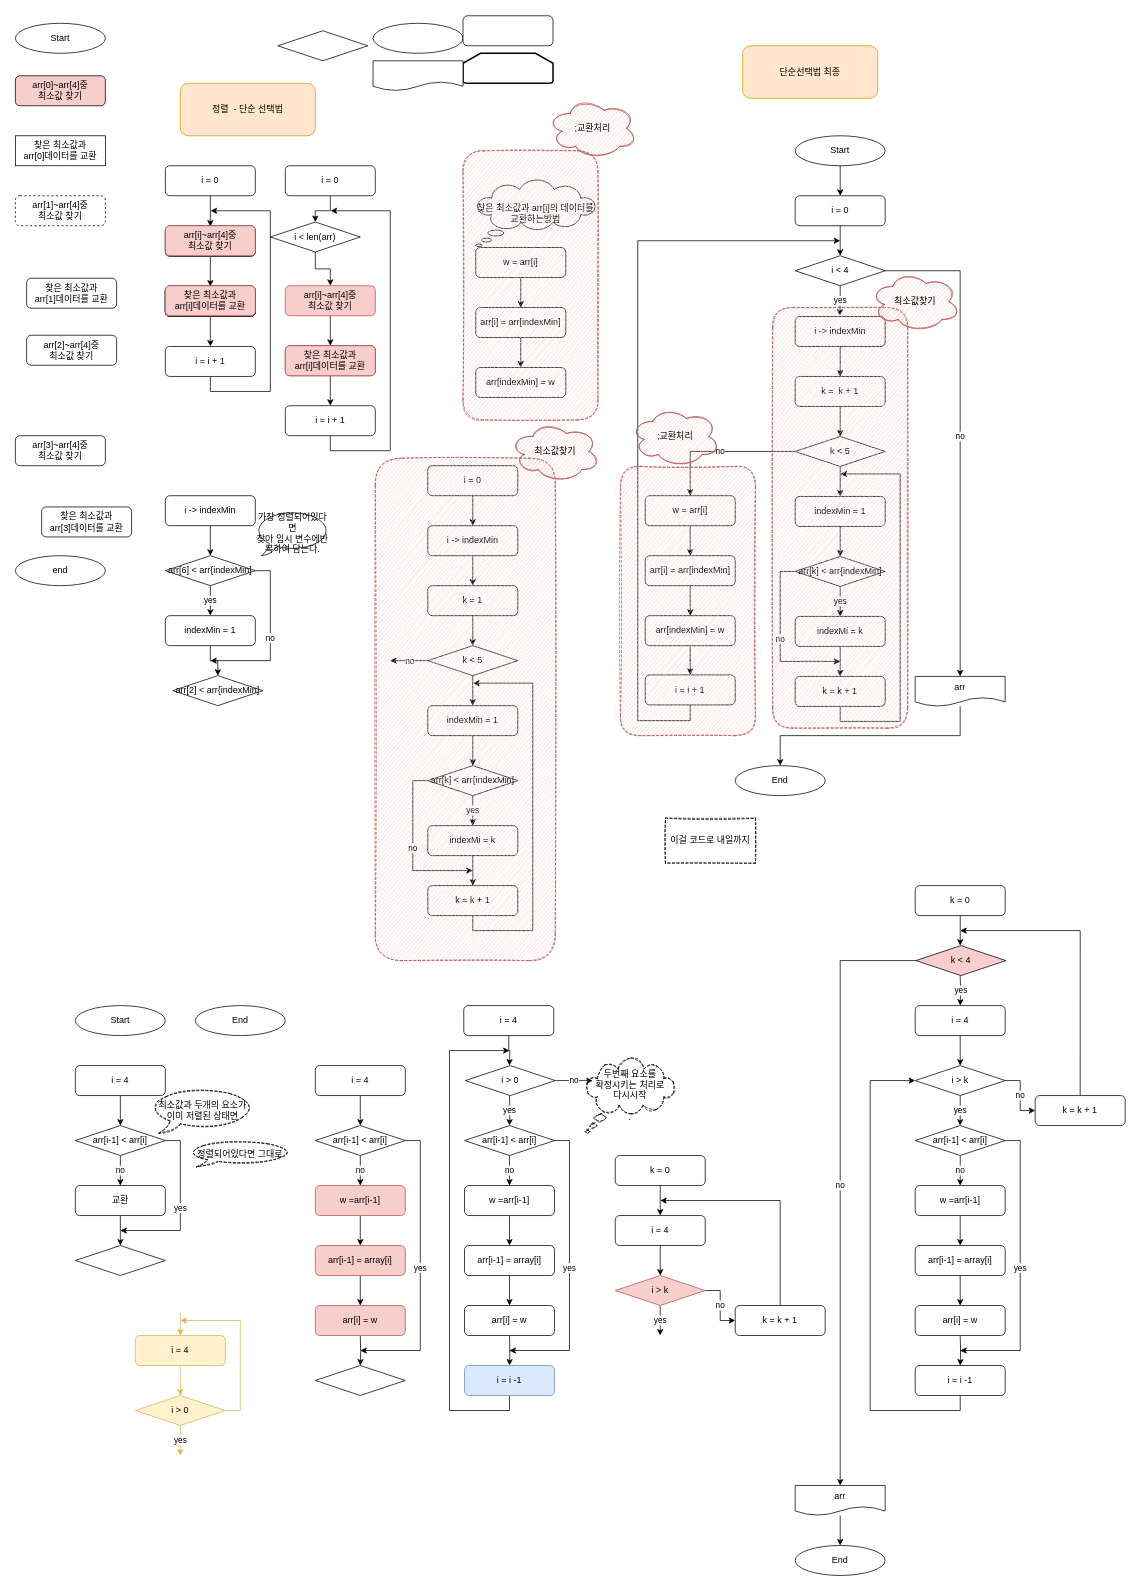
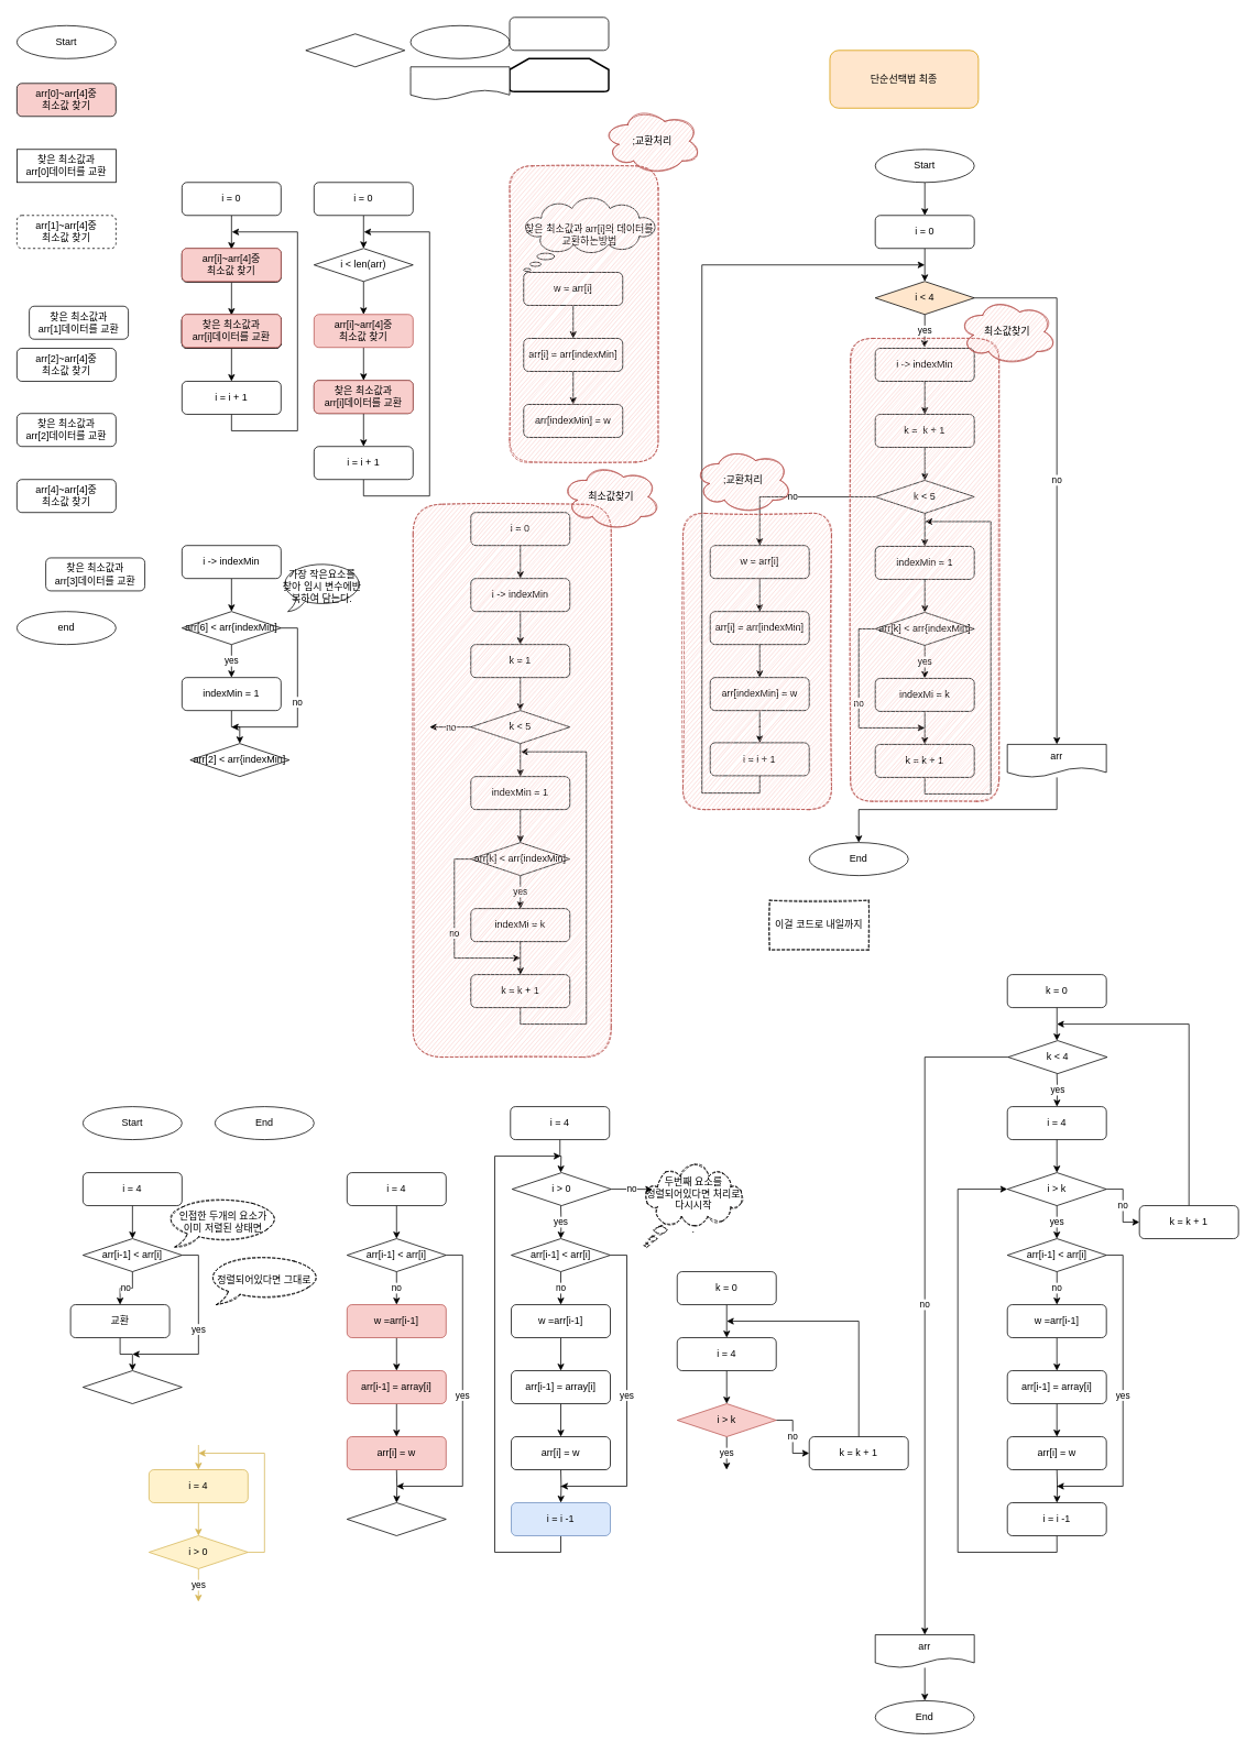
- <mxCell id="79" value="단순선택법 최종" style="rounded=1;whiteSpace=wrap;html=1;fillColor=#ffe6cc;strokeColor=#d79b00;" vertex="1" parent="1"><mxGeometry x="990" y="60" width="180" height="70" as="geometry" /></mxCell>
+ <mxCell id="79" value="단순선택법 최종" style="rounded=1;whiteSpace=wrap;html=1;fillColor=#ffe6cc;strokeColor=#d79b00;" vertex="1" parent="1"><mxGeometry x="1005" y="60" width="180" height="70" as="geometry" /></mxCell>
- <mxCell id="28" value="정렬&amp;nbsp; - 단순 선택법" style="rounded=1;whiteSpace=wrap;html=1;fillColor=#ffe6cc;strokeColor=#d79b00;" vertex="1" parent="1"><mxGeometry x="240" y="110" width="180" height="70" as="geometry" /></mxCell>
- <mxCell id="30" value="i &amp;lt; len(arr)" style="rhombus;whiteSpace=wrap;html=1;" vertex="1" parent="1"><mxGeometry x="360" y="295" width="120" height="40" as="geometry" /></mxCell>
+ <mxCell id="30" value="i &amp;lt; len(arr)" style="rhombus;whiteSpace=wrap;html=1;" vertex="1" parent="1"><mxGeometry x="380" y="300" width="120" height="40" as="geometry" /></mxCell>
- <mxCell id="7" value="i &amp;lt; 4" style="rhombus;whiteSpace=wrap;html=1;" vertex="1" parent="1"><mxGeometry x="1060" y="340" width="120" height="40" as="geometry" /></mxCell>
+ <mxCell id="7" value="i &amp;lt; 4" style="rhombus;whiteSpace=wrap;html=1;fillColor=#ffe6cc;" vertex="1" parent="1"><mxGeometry x="1060" y="340" width="120" height="40" as="geometry" /></mxCell>
- <mxCell id="17" value="arr[2]~arr[4]중&lt;br&gt;최소값 찾기" style="rounded=1;whiteSpace=wrap;html=1;" vertex="1" parent="1"><mxGeometry x="35" y="446" width="120" height="40" as="geometry" /></mxCell>
+ <mxCell id="17" value="arr[2]~arr[4]중&lt;br&gt;최소값 찾기" style="rounded=1;whiteSpace=wrap;html=1;" vertex="1" parent="1"><mxGeometry x="20" y="421" width="120" height="40" as="geometry" /></mxCell>
+ <mxCell id="18" value="찾은 최소값과&lt;br&gt;arr[2]데이터를 교환" style="rounded=1;whiteSpace=wrap;html=1;" vertex="1" parent="1"><mxGeometry x="20" y="500" width="120" height="40" as="geometry" /></mxCell>
- <mxCell id="19" value="arr[3]~arr[4]중&lt;br&gt;최소값 찾기" style="rounded=1;whiteSpace=wrap;html=1;" vertex="1" parent="1"><mxGeometry x="20" y="580" width="120" height="40" as="geometry" /></mxCell>
+ <mxCell id="19" value="arr[4]~arr[4]중&lt;br&gt;최소값 찾기" style="rounded=1;whiteSpace=wrap;html=1;" vertex="1" parent="1"><mxGeometry x="20" y="580" width="120" height="40" as="geometry" /></mxCell>
- <mxCell id="54" value="가장 정렬되어있다면&lt;br&gt;찾아 임시 변수에반복하여 담는다." style="whiteSpace=wrap;html=1;shape=mxgraph.basic.oval_callout" vertex="1" parent="1"><mxGeometry x="340" y="680" width="100" height="60" as="geometry" /></mxCell>
+ <mxCell id="54" value="가장 작은요소를&lt;br&gt;찾아 임시 변수에반복하여 담는다." style="whiteSpace=wrap;html=1;shape=mxgraph.basic.oval_callout" vertex="1" parent="1"><mxGeometry x="340" y="680" width="100" height="60" as="geometry" /></mxCell>
- <mxCell id="120" value="이걸 코드로 내일까지" style="rounded=0;whiteSpace=wrap;html=1;shadow=0;glass=0;dashed=1;sketch=1;strokeColor=#000000;fillColor=none;gradientColor=none;" vertex="1" parent="1"><mxGeometry x="887" y="1090" width="120" height="60" as="geometry" /></mxCell>
+ <mxCell id="120" value="이걸 코드로 내일까지" style="rounded=0;whiteSpace=wrap;html=1;shadow=0;glass=0;dashed=1;sketch=1;strokeColor=#000000;fillColor=none;gradientColor=none;" vertex="1" parent="1"><mxGeometry x="932" y="1090" width="120" height="60" as="geometry" /></mxCell>
- <mxCell id="188" value="k &amp;lt; 4" style="rhombus;whiteSpace=wrap;html=1;fillColor=#f8cecc;" vertex="1" parent="1"><mxGeometry x="1221.05" y="1260" width="120" height="40" as="geometry" /></mxCell>
+ <mxCell id="188" value="k &amp;lt; 4" style="rhombus;whiteSpace=wrap;html=1;" vertex="1" parent="1"><mxGeometry x="1221.05" y="1260" width="120" height="40" as="geometry" /></mxCell>
- <mxCell id="162" value="두번째 요소를&lt;br&gt;확정시키는 처리로&lt;br&gt;다시시작&lt;br&gt;&lt;br&gt;." style="whiteSpace=wrap;html=1;shape=mxgraph.basic.cloud_callout;shadow=0;glass=0;dashed=1;sketch=1;strokeColor=#030101;fillColor=none;gradientColor=none;" vertex="1" parent="1"><mxGeometry x="780" y="1410" width="120" height="100" as="geometry" /></mxCell>
+ <mxCell id="162" value="두번째 요소를&lt;br&gt;정렬되어있다면 처리로&lt;br&gt;다시시작&lt;br&gt;&lt;br&gt;." style="whiteSpace=wrap;html=1;shape=mxgraph.basic.cloud_callout;shadow=0;glass=0;dashed=1;sketch=1;strokeColor=#030101;fillColor=none;gradientColor=none;" vertex="1" parent="1"><mxGeometry x="780" y="1410" width="120" height="100" as="geometry" /></mxCell>
- <mxCell id="131" value="최소값과 두개의 요소가&lt;br&gt;이미 저렬된 상태면" style="whiteSpace=wrap;html=1;shape=mxgraph.basic.oval_callout;shadow=0;glass=0;dashed=1;sketch=1;strokeColor=#000000;fillColor=none;gradientColor=none;" vertex="1" parent="1"><mxGeometry x="200" y="1450" width="140" height="60" as="geometry" /></mxCell>
+ <mxCell id="131" value="인접한 두개의 요소가&lt;br&gt;이미 저렬된 상태면" style="whiteSpace=wrap;html=1;shape=mxgraph.basic.oval_callout;shadow=0;glass=0;dashed=1;sketch=1;strokeColor=#000000;fillColor=none;gradientColor=none;" vertex="1" parent="1"><mxGeometry x="200" y="1450" width="140" height="60" as="geometry" /></mxCell>
- <mxCell id="132" value="정렬되어있다면 그대로" style="whiteSpace=wrap;html=1;shape=mxgraph.basic.oval_callout;shadow=0;glass=0;dashed=1;sketch=1;strokeColor=#000000;fillColor=none;gradientColor=none;" vertex="1" parent="1"><mxGeometry x="250" y="1520" width="140" height="35" as="geometry" /></mxCell>
+ <mxCell id="132" value="정렬되어있다면 그대로" style="whiteSpace=wrap;html=1;shape=mxgraph.basic.oval_callout;shadow=0;glass=0;dashed=1;sketch=1;strokeColor=#000000;fillColor=none;gradientColor=none;" vertex="1" parent="1"><mxGeometry x="250" y="1520" width="140" height="60" as="geometry" /></mxCell>
- <mxCell id="128" value="교환" style="rounded=1;whiteSpace=wrap;html=1;" vertex="1" parent="1"><mxGeometry x="100" y="1580" width="120" height="40" as="geometry" /></mxCell>
+ <mxCell id="128" value="교환" style="rounded=1;whiteSpace=wrap;html=1;" vertex="1" parent="1"><mxGeometry x="85" y="1580" width="120" height="40" as="geometry" /></mxCell>
